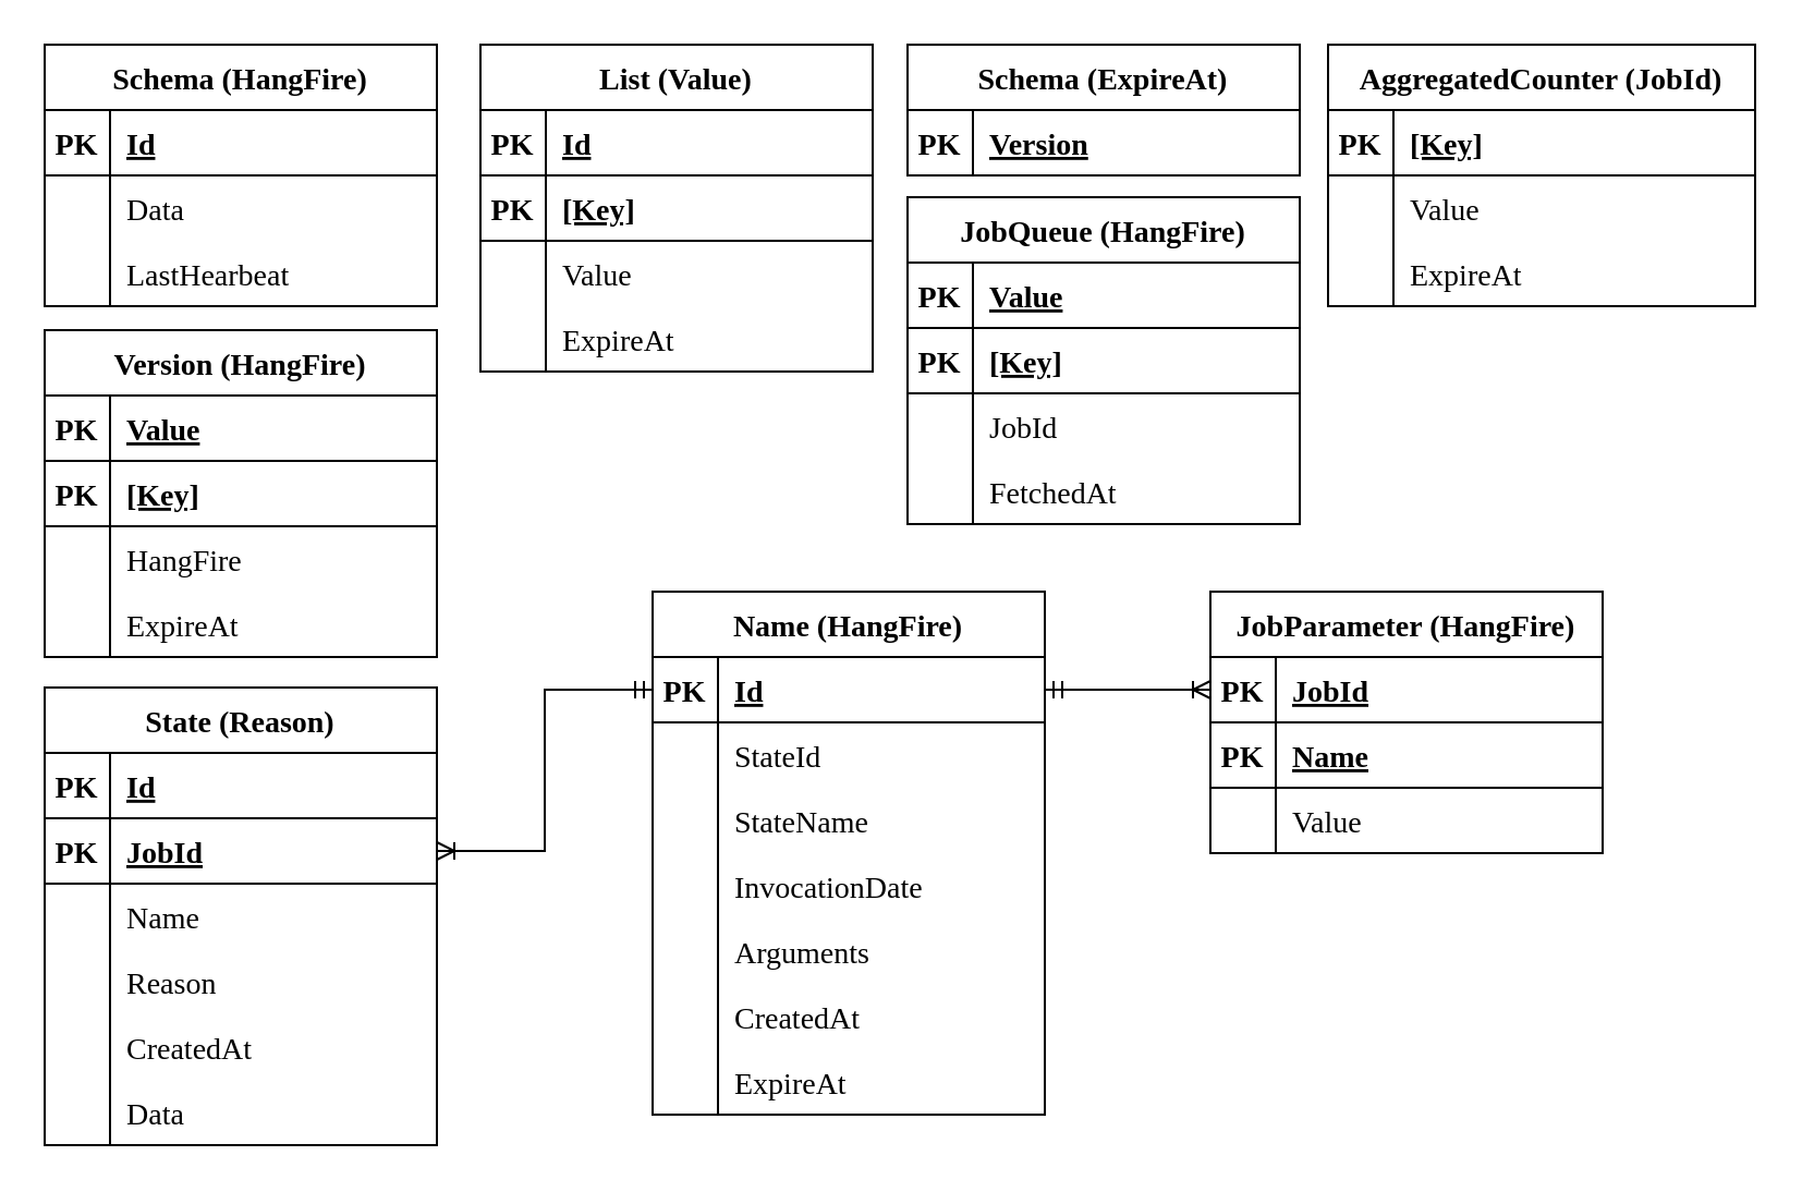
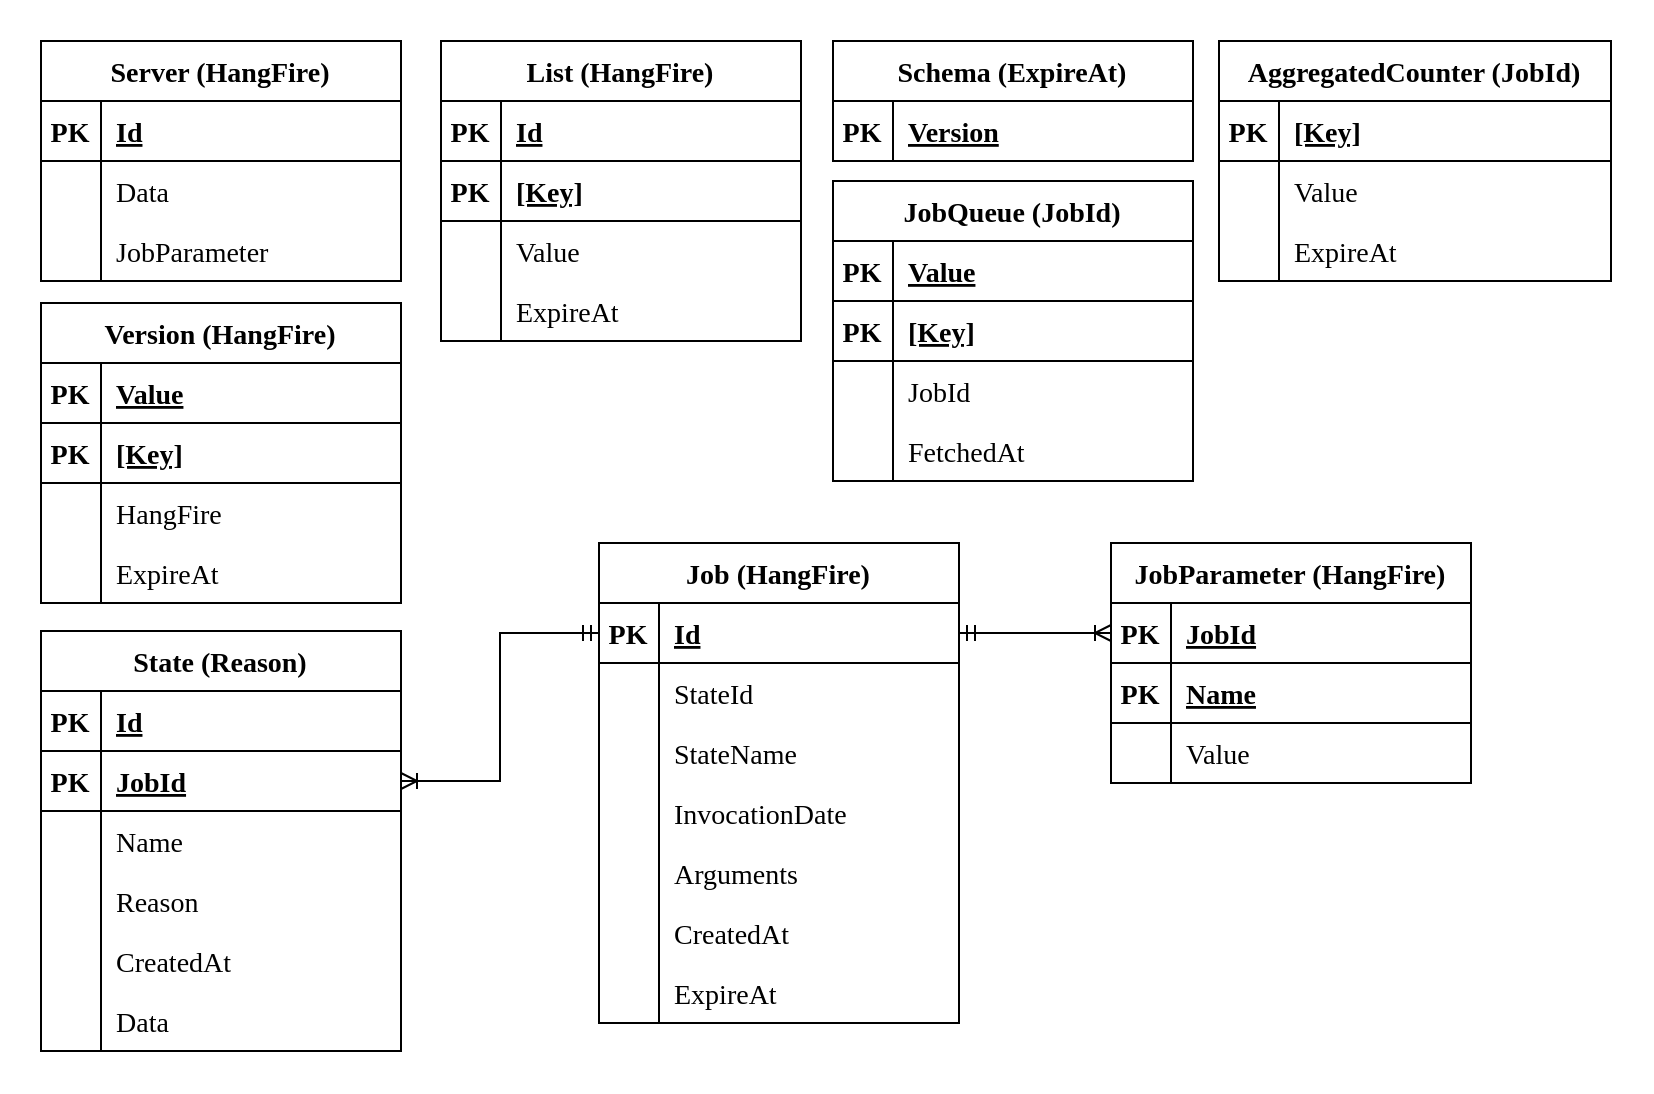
- <mxCell id="2" value="Schema (HangFire)" style="shape=table;startSize=30;container=1;collapsible=1;childLayout=tableLayout;fixedRows=1;rowLines=0;fontStyle=1;align=center;resizeLast=1;fontFamily=Times New Roman;fontSize=14;" parent="1" vertex="1"><mxGeometry x="20" y="20" width="180" height="120" as="geometry" /></mxCell>
+ <mxCell id="2" value="Server (HangFire)" style="shape=table;startSize=30;container=1;collapsible=1;childLayout=tableLayout;fixedRows=1;rowLines=0;fontStyle=1;align=center;resizeLast=1;fontFamily=Times New Roman;fontSize=14;" parent="1" vertex="1"><mxGeometry x="20" y="20" width="180" height="120" as="geometry" /></mxCell>
- <mxCell id="12" value="List (Value)" style="shape=table;startSize=30;container=1;collapsible=1;childLayout=tableLayout;fixedRows=1;rowLines=0;fontStyle=1;align=center;resizeLast=1;fontFamily=Times New Roman;fontSize=14;" parent="1" vertex="1"><mxGeometry x="220" y="20" width="180" height="150" as="geometry" /></mxCell>
+ <mxCell id="12" value="List (HangFire)" style="shape=table;startSize=30;container=1;collapsible=1;childLayout=tableLayout;fixedRows=1;rowLines=0;fontStyle=1;align=center;resizeLast=1;fontFamily=Times New Roman;fontSize=14;" parent="1" vertex="1"><mxGeometry x="220" y="20" width="180" height="150" as="geometry" /></mxCell>
- <mxCell id="39" value="JobQueue (HangFire)" style="shape=table;startSize=30;container=1;collapsible=1;childLayout=tableLayout;fixedRows=1;rowLines=0;fontStyle=1;align=center;resizeLast=1;fontFamily=Times New Roman;fontSize=14;" parent="1" vertex="1"><mxGeometry x="416" y="90" width="180" height="150" as="geometry" /></mxCell>
+ <mxCell id="39" value="JobQueue (JobId)" style="shape=table;startSize=30;container=1;collapsible=1;childLayout=tableLayout;fixedRows=1;rowLines=0;fontStyle=1;align=center;resizeLast=1;fontFamily=Times New Roman;fontSize=14;" parent="1" vertex="1"><mxGeometry x="416" y="90" width="180" height="150" as="geometry" /></mxCell>
- <mxCell id="11" value="LastHearbeat" style="shape=partialRectangle;connectable=0;fillColor=none;top=0;left=0;bottom=0;right=0;align=left;spacingLeft=6;overflow=hidden;fontSize=14;fontFamily=Times New Roman;" parent="9" vertex="1"><mxGeometry x="30" width="150" height="30" as="geometry"><mxRectangle width="150" height="30" as="alternateBounds" /></mxGeometry></mxCell>
+ <mxCell id="11" value="JobParameter" style="shape=partialRectangle;connectable=0;fillColor=none;top=0;left=0;bottom=0;right=0;align=left;spacingLeft=6;overflow=hidden;fontSize=14;fontFamily=Times New Roman;" parent="9" vertex="1"><mxGeometry x="30" width="150" height="30" as="geometry"><mxRectangle width="150" height="30" as="alternateBounds" /></mxGeometry></mxCell>
- <mxCell id="65" value="Name (HangFire)" style="shape=table;startSize=30;container=1;collapsible=1;childLayout=tableLayout;fixedRows=1;rowLines=0;fontStyle=1;align=center;resizeLast=1;fontFamily=Times New Roman;fontSize=14;" parent="1" vertex="1"><mxGeometry x="299" y="271" width="180" height="240" as="geometry" /></mxCell>
+ <mxCell id="65" value="Job (HangFire)" style="shape=table;startSize=30;container=1;collapsible=1;childLayout=tableLayout;fixedRows=1;rowLines=0;fontStyle=1;align=center;resizeLast=1;fontFamily=Times New Roman;fontSize=14;" parent="1" vertex="1"><mxGeometry x="299" y="271" width="180" height="240" as="geometry" /></mxCell>
